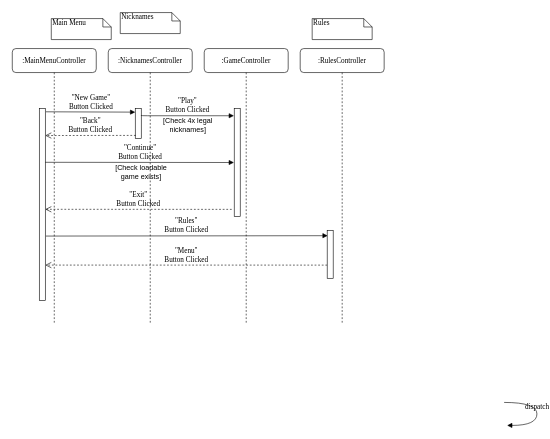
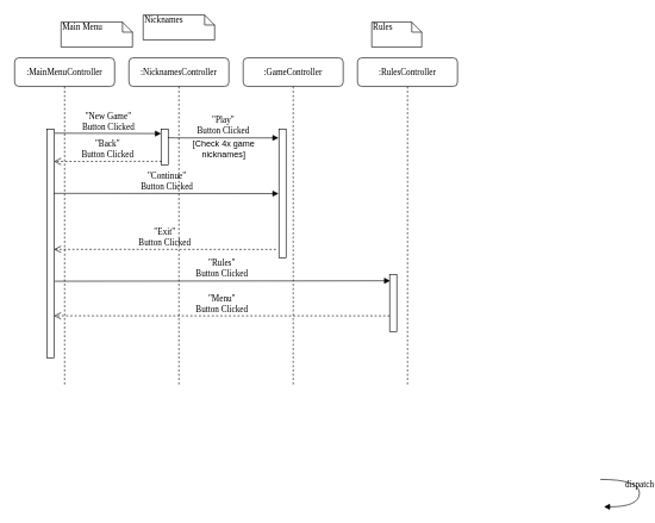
- <mxCell id="16" value="Rules" style="shape=note;whiteSpace=wrap;html=1;size=14;verticalAlign=top;align=left;spacingTop=-6;rounded=0;shadow=0;comic=0;labelBackgroundColor=none;strokeWidth=1;fontFamily=Verdana;fontSize=12" vertex="1" parent="1"><mxGeometry x="520" y="30" width="100" height="35" as="geometry" /></mxCell>
+ <mxCell id="16" value="Rules" style="shape=note;whiteSpace=wrap;html=1;size=14;verticalAlign=top;align=left;spacingTop=-6;rounded=0;shadow=0;comic=0;labelBackgroundColor=none;strokeWidth=1;fontFamily=Verdana;fontSize=12" vertex="1" parent="1"><mxGeometry x="520" y="30" width="70" height="35" as="geometry" /></mxCell>
- <mxCell id="19" value="[Check 4x legal nicknames]" style="text;html=1;strokeColor=none;fillColor=none;align=center;verticalAlign=middle;whiteSpace=wrap;rounded=0;fontSize=12;" vertex="1" parent="1"><mxGeometry x="263" y="193" width="100" height="30" as="geometry" /></mxCell>
+ <mxCell id="19" value="[Check 4x game nicknames]" style="text;html=1;strokeColor=none;fillColor=none;align=center;verticalAlign=middle;whiteSpace=wrap;rounded=0;fontSize=12;" vertex="1" parent="1"><mxGeometry x="263" y="193" width="100" height="30" as="geometry" /></mxCell>
- <mxCell id="20" value="[Check loadable game exists]" style="text;html=1;strokeColor=none;fillColor=none;align=center;verticalAlign=middle;whiteSpace=wrap;rounded=0;fontSize=12;" vertex="1" parent="1"><mxGeometry x="185" y="271" width="100" height="30" as="geometry" /></mxCell>
